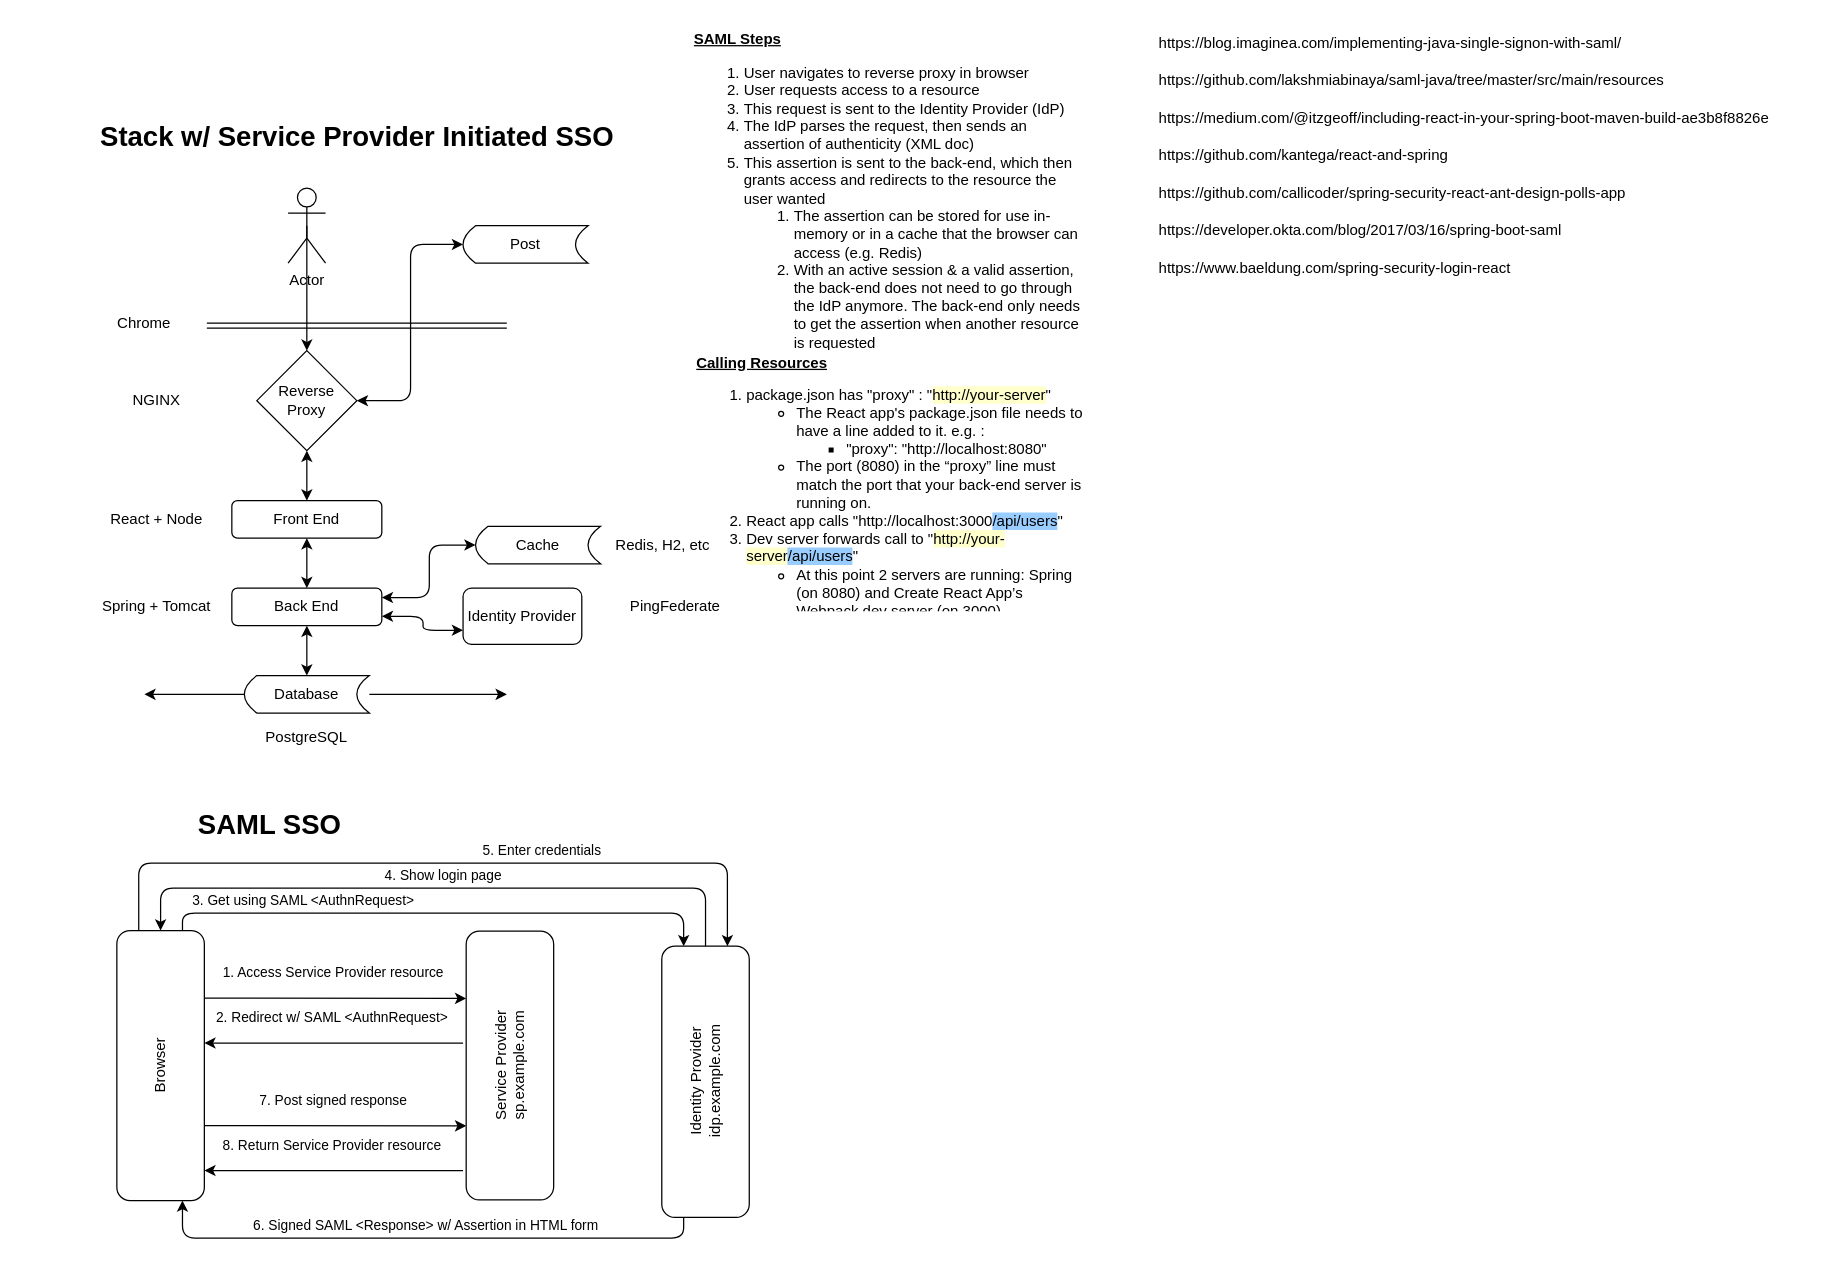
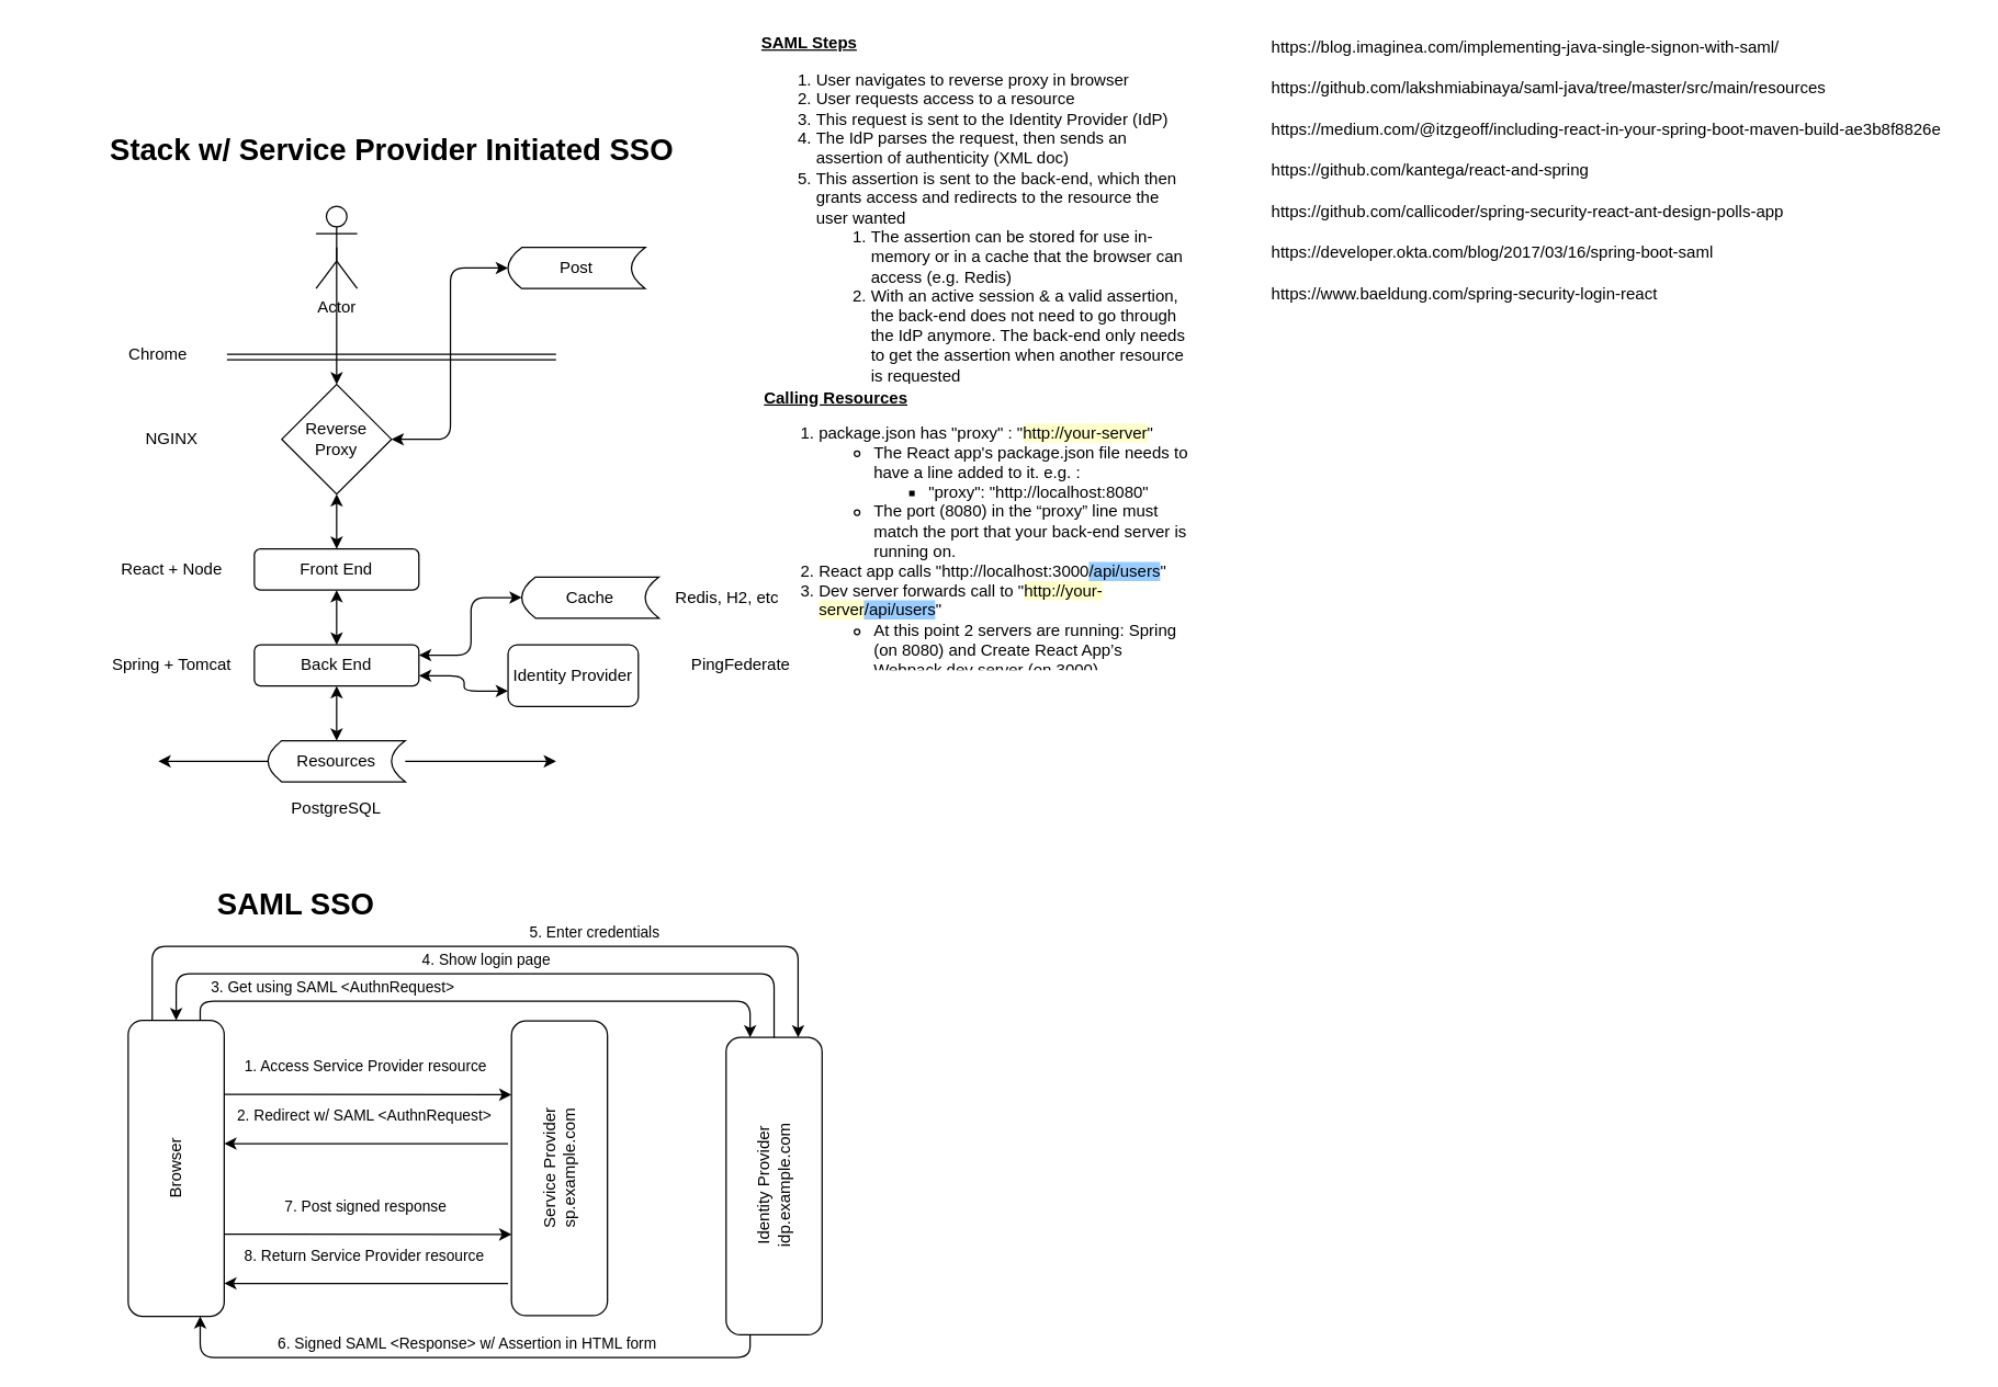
- <mxCell id="13" value="Database" style="shape=dataStorage;whiteSpace=wrap;html=1;" vertex="1" parent="1"><mxGeometry x="195" y="540" width="100" height="30" as="geometry" /></mxCell>
+ <mxCell id="13" value="Resources" style="shape=dataStorage;whiteSpace=wrap;html=1;" vertex="1" parent="1"><mxGeometry x="195" y="540" width="100" height="30" as="geometry" /></mxCell>
